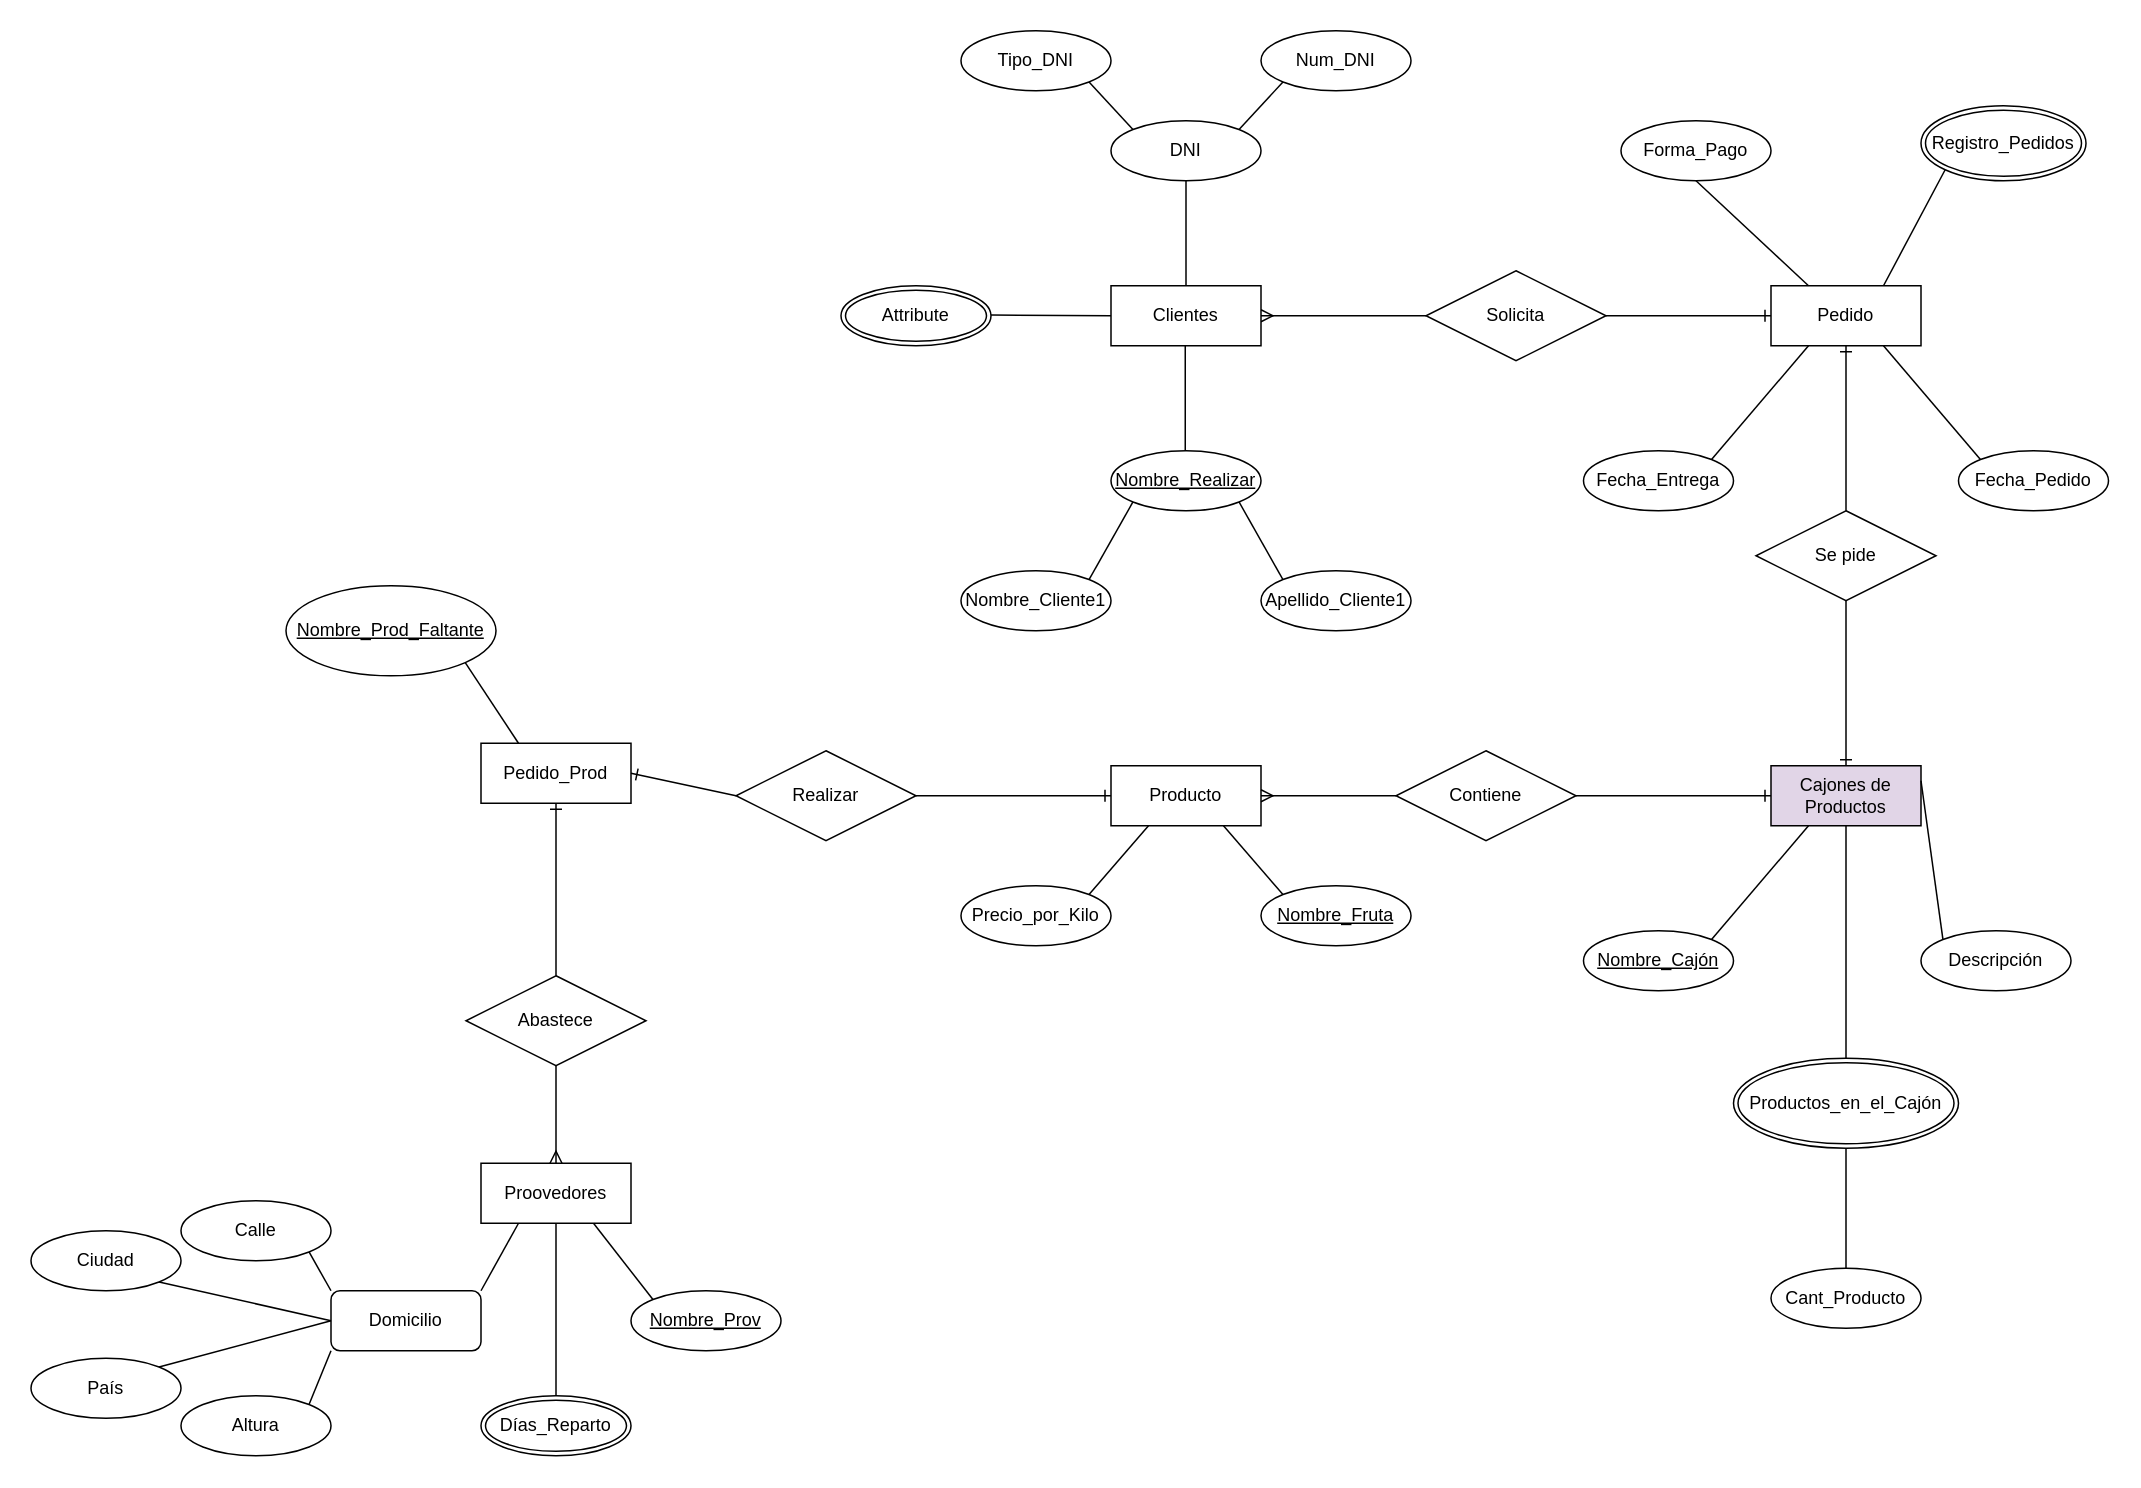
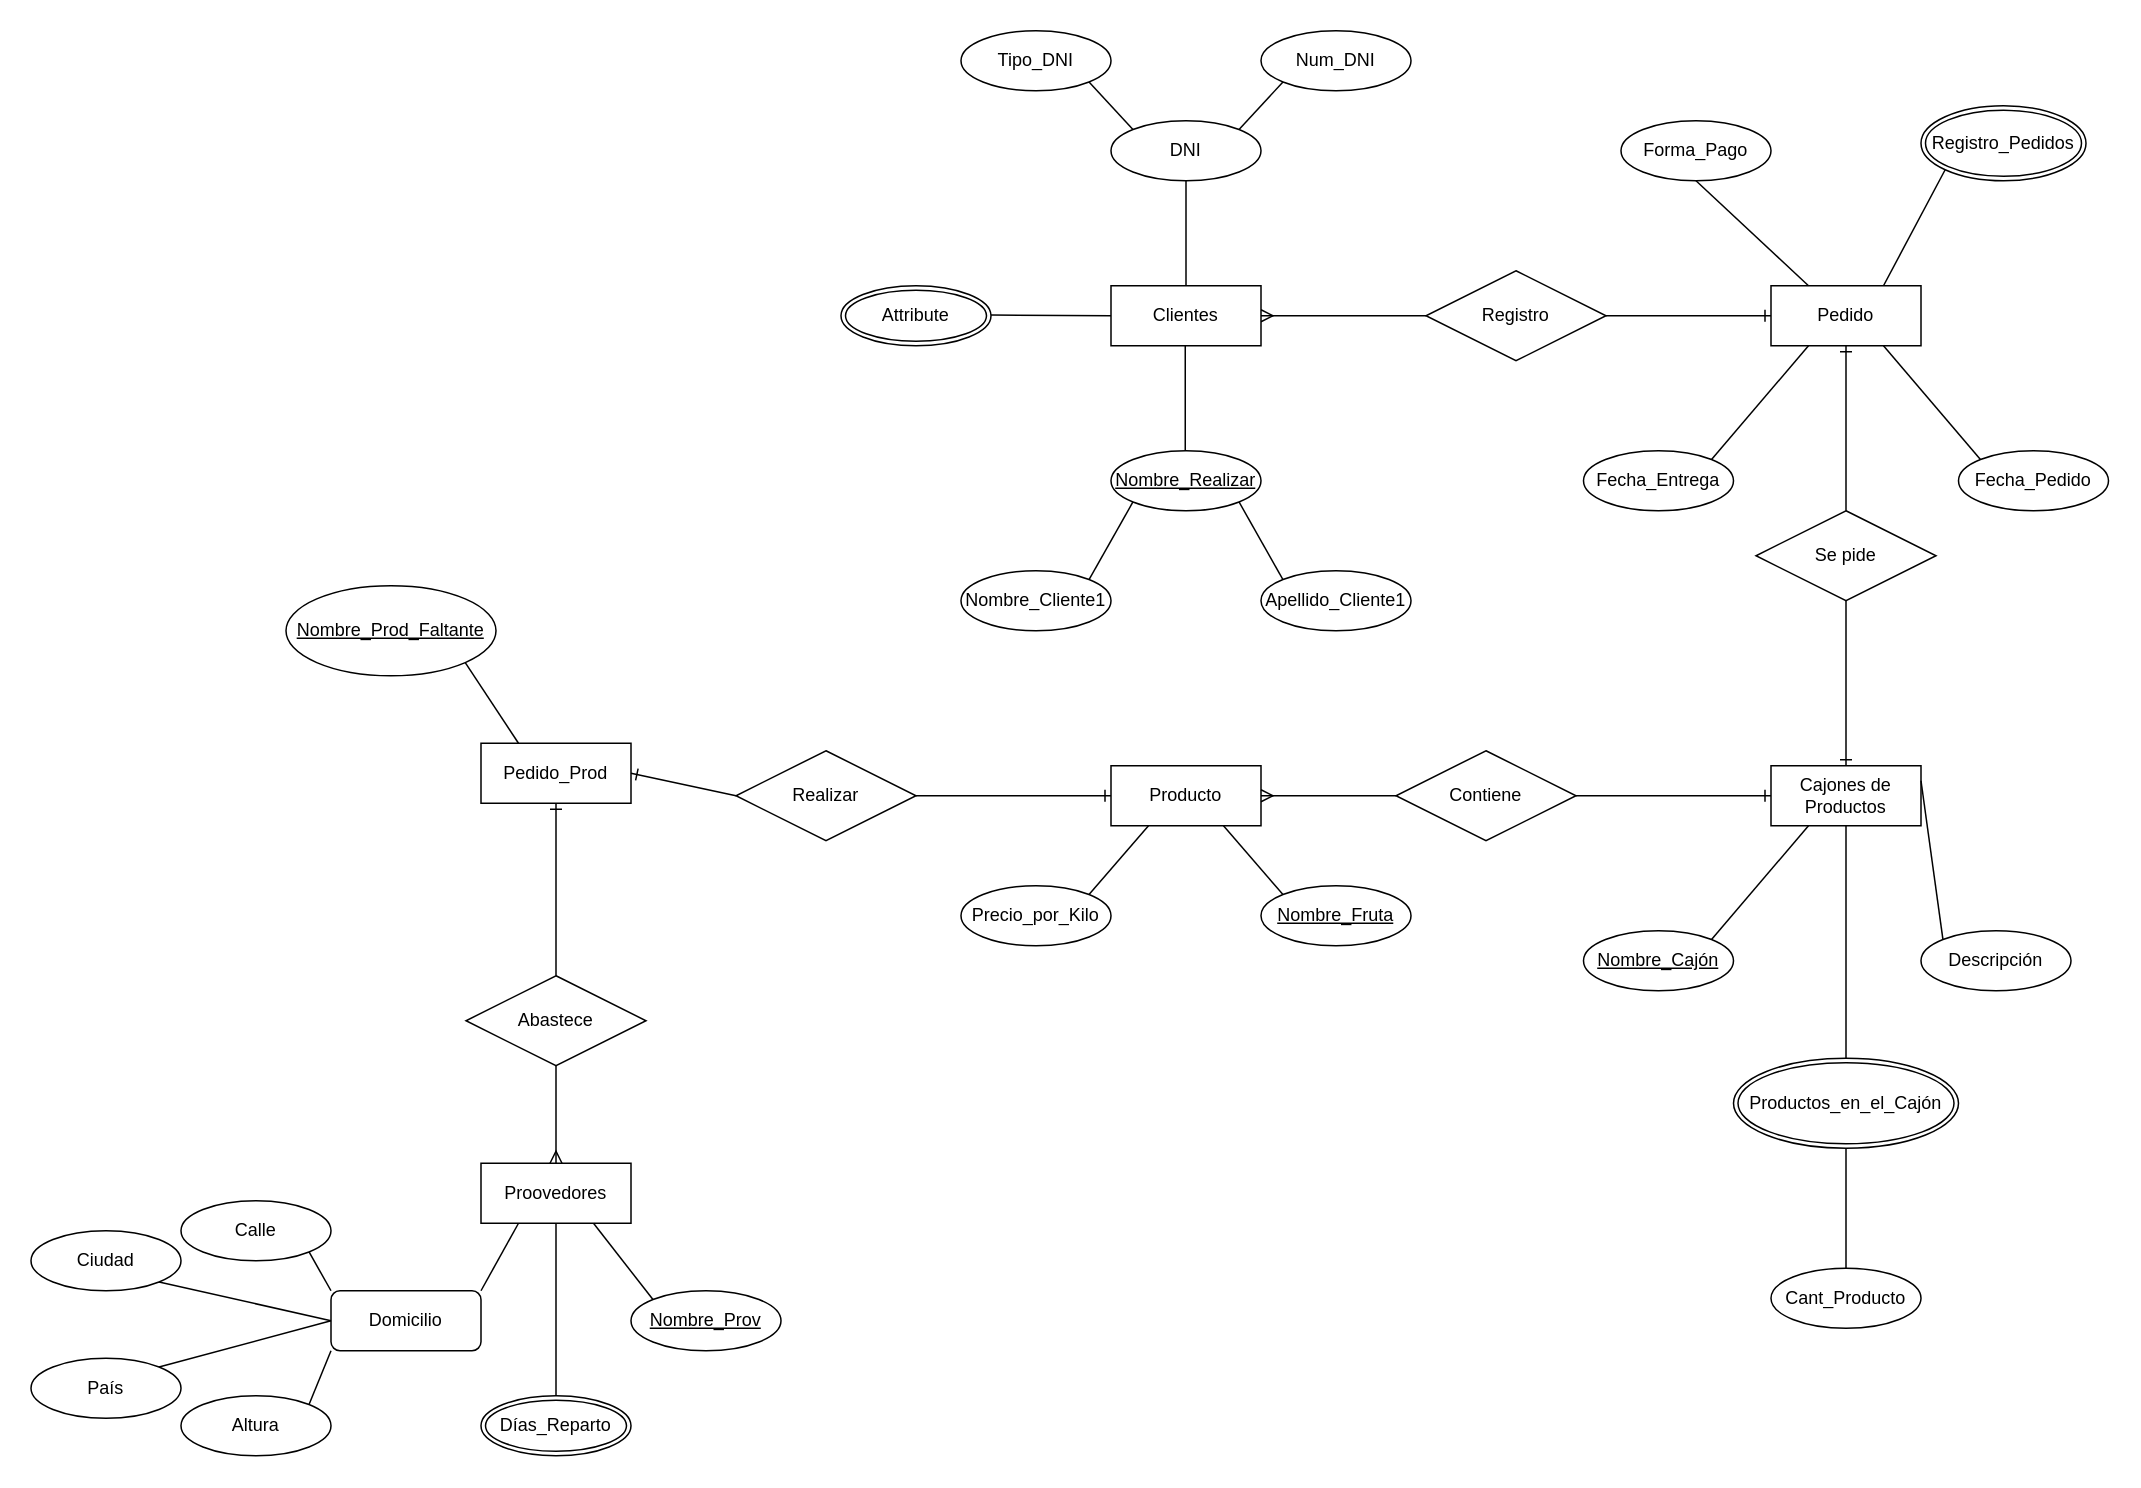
- <mxCell id="2" value="Solicita" style="shape=rhombus;perimeter=rhombusPerimeter;whiteSpace=wrap;html=1;align=center;" vertex="1" parent="1"><mxGeometry x="950" y="180" width="120" height="60" as="geometry" /></mxCell>
+ <mxCell id="2" value="Registro" style="shape=rhombus;perimeter=rhombusPerimeter;whiteSpace=wrap;html=1;align=center;" vertex="1" parent="1"><mxGeometry x="950" y="180" width="120" height="60" as="geometry" /></mxCell>
- <mxCell id="14" value="Cajones de Productos" style="whiteSpace=wrap;html=1;align=center;fillColor=#e1d5e7;" vertex="1" parent="1"><mxGeometry x="1180" y="510" width="100" height="40" as="geometry" /></mxCell>
+ <mxCell id="14" value="Cajones de Productos" style="whiteSpace=wrap;html=1;align=center;" vertex="1" parent="1"><mxGeometry x="1180" y="510" width="100" height="40" as="geometry" /></mxCell>
